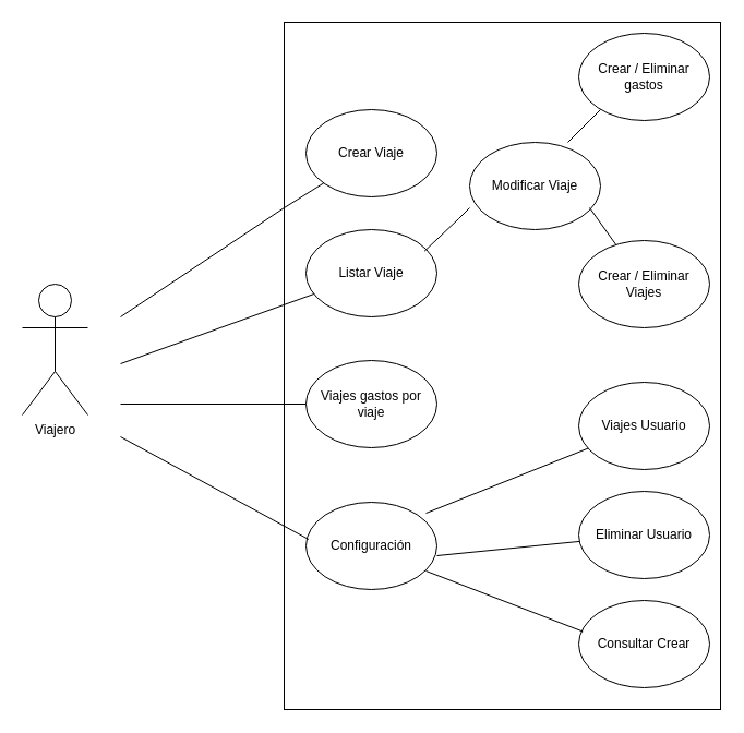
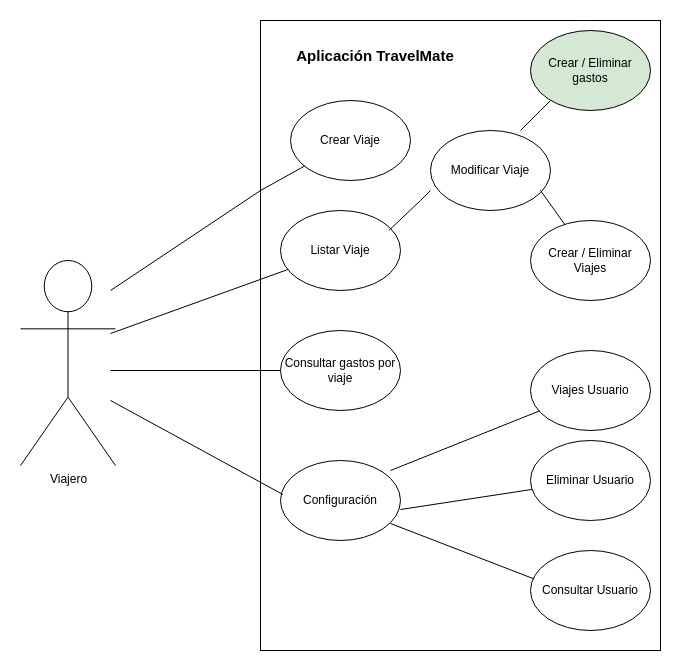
+ <mxCell id="24" value="&lt;font style=&quot;font-size: 15px;&quot;&gt;&lt;b&gt;Aplicación TravelMate&lt;/b&gt;&lt;/font&gt;" style="text;html=1;align=center;verticalAlign=middle;whiteSpace=wrap;rounded=0;" vertex="1" parent="1"><mxGeometry x="290" y="40" width="170" height="30" as="geometry" /></mxCell>
- <mxCell id="8" value="Crear / Eliminar gastos" style="ellipse;whiteSpace=wrap;html=1;" vertex="1" parent="1"><mxGeometry x="530" y="30" width="120" height="80" as="geometry" /></mxCell>
+ <mxCell id="8" value="Crear / Eliminar gastos" style="ellipse;whiteSpace=wrap;html=1;fillColor=#d5e8d4;" vertex="1" parent="1"><mxGeometry x="530" y="30" width="120" height="80" as="geometry" /></mxCell>
- <mxCell id="3" value="Crear Viaje" style="ellipse;whiteSpace=wrap;html=1;" vertex="1" parent="1"><mxGeometry x="280" y="100" width="120" height="80" as="geometry" /></mxCell>
+ <mxCell id="3" value="Crear Viaje" style="ellipse;whiteSpace=wrap;html=1;" vertex="1" parent="1"><mxGeometry x="290" y="100" width="120" height="80" as="geometry" /></mxCell>
- <mxCell id="19" value="Viajero" style="shape=umlActor;verticalLabelPosition=bottom;verticalAlign=top;html=1;outlineConnect=0;" vertex="1" parent="1"><mxGeometry x="20" y="260" width="60" height="120" as="geometry" /></mxCell>
+ <mxCell id="19" value="Viajero" style="shape=umlActor;verticalLabelPosition=bottom;verticalAlign=top;html=1;outlineConnect=0;" vertex="1" parent="1"><mxGeometry x="20" y="260" width="95" height="205" as="geometry" /></mxCell>
- <mxCell id="5" value="Viajes gastos por viaje" style="ellipse;whiteSpace=wrap;html=1;" vertex="1" parent="1"><mxGeometry x="280" y="330" width="120" height="80" as="geometry" /></mxCell>
+ <mxCell id="5" value="Consultar gastos por viaje" style="ellipse;whiteSpace=wrap;html=1;" vertex="1" parent="1"><mxGeometry x="280" y="330" width="120" height="80" as="geometry" /></mxCell>
- <mxCell id="11" value="Eliminar Usuario" style="ellipse;whiteSpace=wrap;html=1;" vertex="1" parent="1"><mxGeometry x="530" y="450" width="120" height="80" as="geometry" /></mxCell>
+ <mxCell id="11" value="Eliminar Usuario" style="ellipse;whiteSpace=wrap;html=1;" vertex="1" parent="1"><mxGeometry x="530" y="440" width="120" height="80" as="geometry" /></mxCell>
- <mxCell id="12" value="Consultar Crear" style="ellipse;whiteSpace=wrap;html=1;" vertex="1" parent="1"><mxGeometry x="530" y="550" width="120" height="80" as="geometry" /></mxCell>
+ <mxCell id="12" value="Consultar Usuario" style="ellipse;whiteSpace=wrap;html=1;" vertex="1" parent="1"><mxGeometry x="530" y="550" width="120" height="80" as="geometry" /></mxCell>
